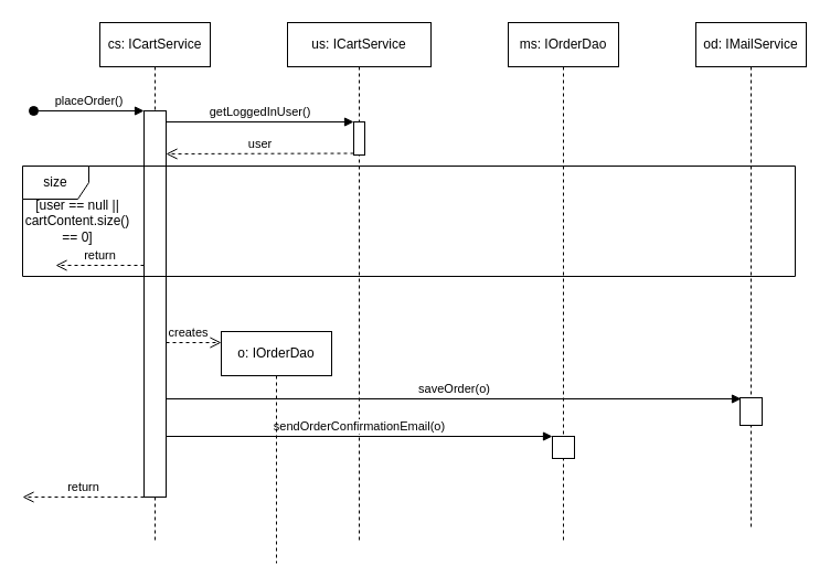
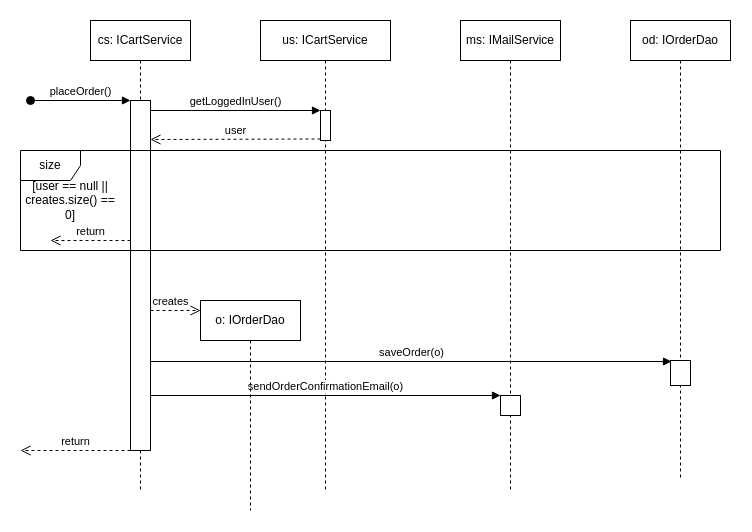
- <mxCell id="7" value="ms: IOrderDao" style="shape=umlLifeline;perimeter=lifelinePerimeter;whiteSpace=wrap;html=1;container=1;collapsible=0;recursiveResize=0;outlineConnect=0;" parent="1" vertex="1"><mxGeometry x="460" y="20" width="100" height="470" as="geometry" /></mxCell>
+ <mxCell id="7" value="ms: IMailService" style="shape=umlLifeline;perimeter=lifelinePerimeter;whiteSpace=wrap;html=1;container=1;collapsible=0;recursiveResize=0;outlineConnect=0;" parent="1" vertex="1"><mxGeometry x="460" y="20" width="100" height="470" as="geometry" /></mxCell>
- <mxCell id="15" value="od: IMailService" style="shape=umlLifeline;perimeter=lifelinePerimeter;whiteSpace=wrap;html=1;container=1;collapsible=0;recursiveResize=0;outlineConnect=0;" parent="1" vertex="1"><mxGeometry x="630" y="20" width="100" height="460" as="geometry" /></mxCell>
+ <mxCell id="15" value="od: IOrderDao" style="shape=umlLifeline;perimeter=lifelinePerimeter;whiteSpace=wrap;html=1;container=1;collapsible=0;recursiveResize=0;outlineConnect=0;" parent="1" vertex="1"><mxGeometry x="630" y="20" width="100" height="460" as="geometry" /></mxCell>
- <mxCell id="11" value="[user == null ||&lt;br&gt;cartContent.size() == 0]" style="text;html=1;strokeColor=none;fillColor=none;align=center;verticalAlign=middle;whiteSpace=wrap;rounded=0;" parent="1" vertex="1"><mxGeometry x="20" y="190" width="100" height="20" as="geometry" /></mxCell>
+ <mxCell id="11" value="[user == null ||&lt;br&gt;creates.size() == 0]" style="text;html=1;strokeColor=none;fillColor=none;align=center;verticalAlign=middle;whiteSpace=wrap;rounded=0;" parent="1" vertex="1"><mxGeometry x="20" y="190" width="100" height="20" as="geometry" /></mxCell>
